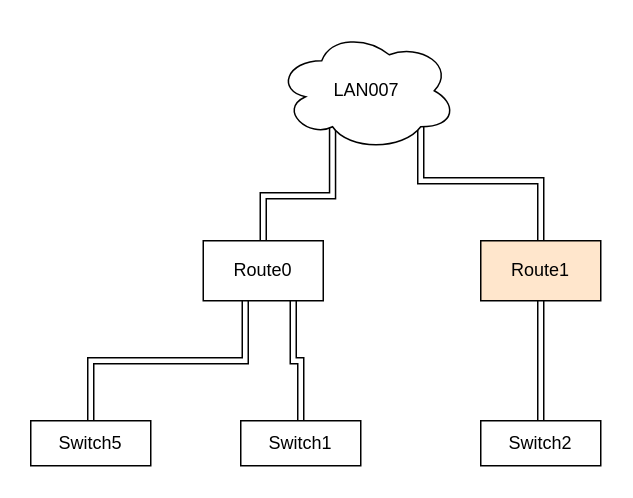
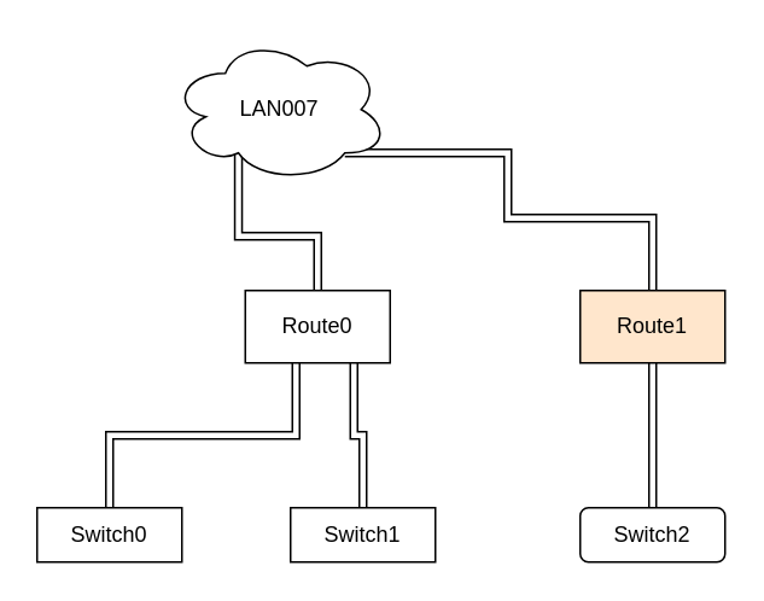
- <mxCell id="4" value="LAN007" style="ellipse;shape=cloud;whiteSpace=wrap;html=1;" vertex="1" parent="1"><mxGeometry x="184" y="20" width="120" height="80" as="geometry" /></mxCell>
+ <mxCell id="4" value="LAN007" style="ellipse;shape=cloud;whiteSpace=wrap;html=1;" vertex="1" parent="1"><mxGeometry x="94" y="20" width="120" height="80" as="geometry" /></mxCell>
- <mxCell id="10" value="Switch5" style="rounded=0;whiteSpace=wrap;html=1;" vertex="1" parent="1"><mxGeometry x="20" y="280" width="80" height="30" as="geometry" /></mxCell>
+ <mxCell id="10" value="Switch0" style="rounded=0;whiteSpace=wrap;html=1;" vertex="1" parent="1"><mxGeometry x="20" y="280" width="80" height="30" as="geometry" /></mxCell>
- <mxCell id="12" value="Switch2" style="rounded=0;whiteSpace=wrap;html=1;" vertex="1" parent="1"><mxGeometry x="320" y="280" width="80" height="30" as="geometry" /></mxCell>
+ <mxCell id="12" value="Switch2" style="whiteSpace=wrap;html=1;rounded=1;" vertex="1" parent="1"><mxGeometry x="320" y="280" width="80" height="30" as="geometry" /></mxCell>
